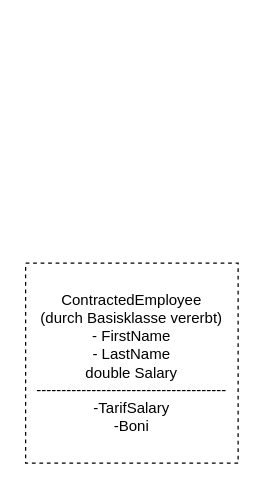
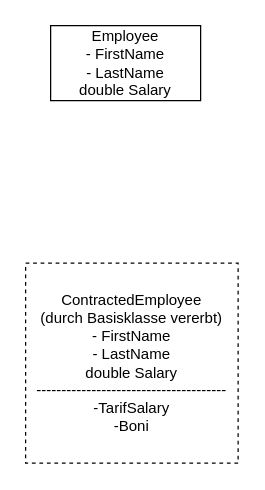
+ <mxCell id="2" value="Employee&lt;br&gt;- FirstName&lt;br&gt;- LastName&lt;br&gt;double Salary" style="rounded=0;whiteSpace=wrap;html=1;" vertex="1" parent="1"><mxGeometry x="40" y="20" width="120" height="60" as="geometry" /></mxCell>
